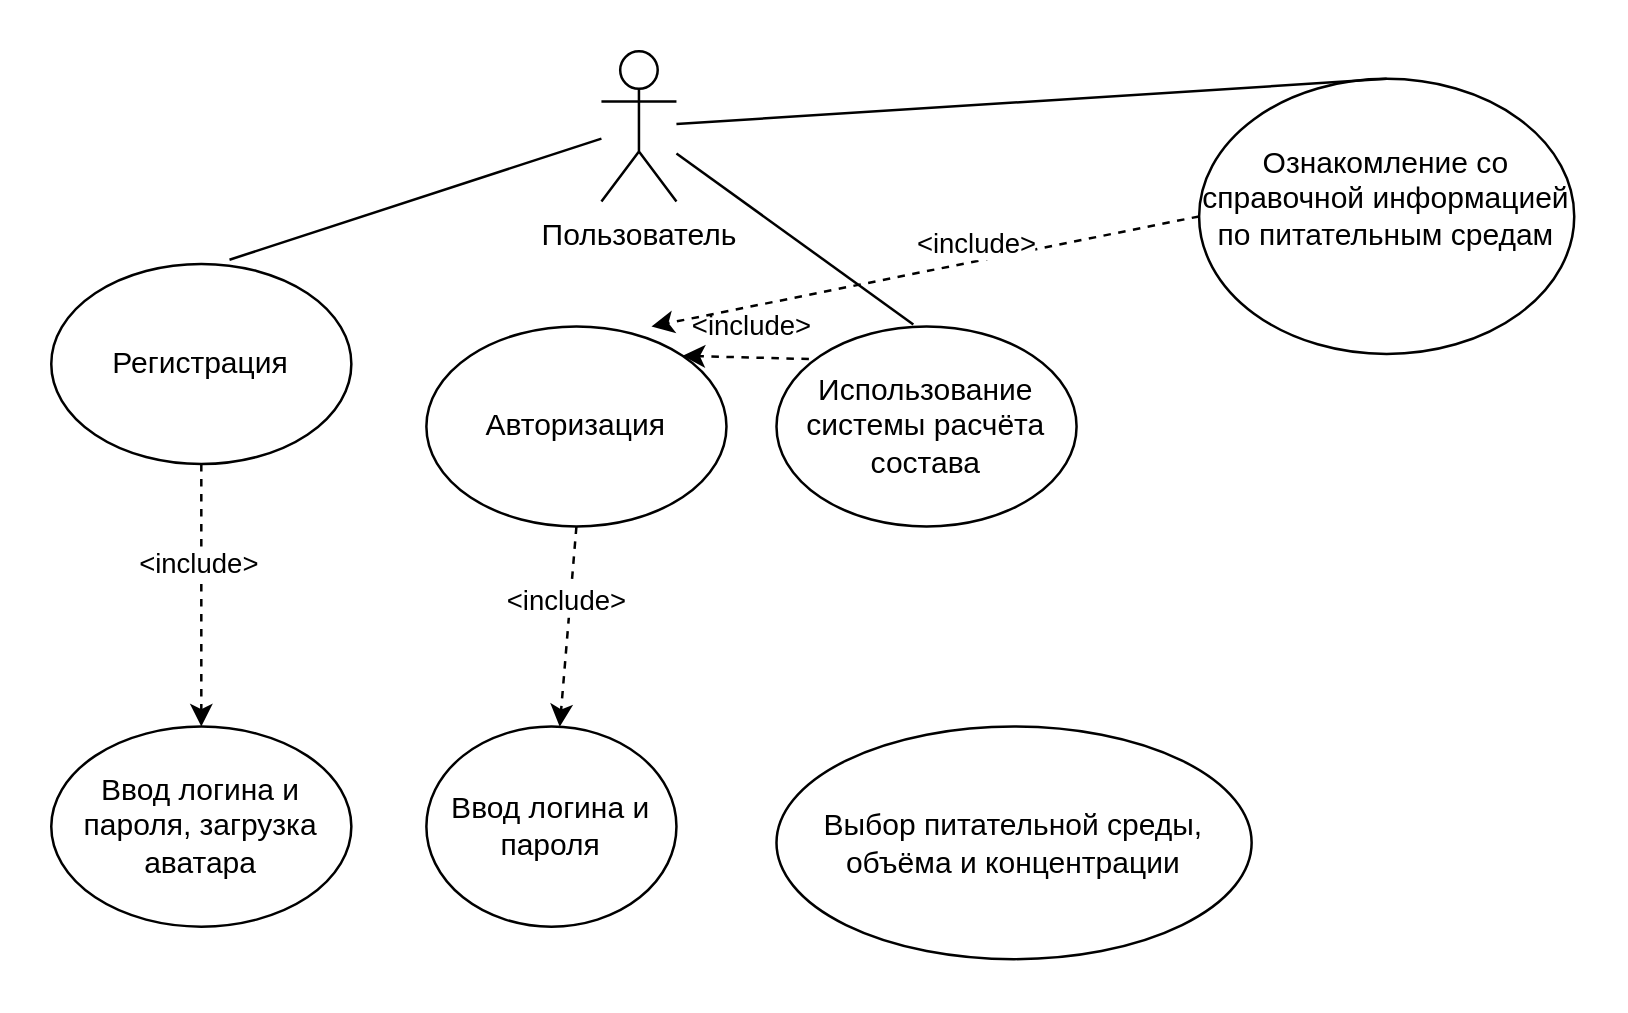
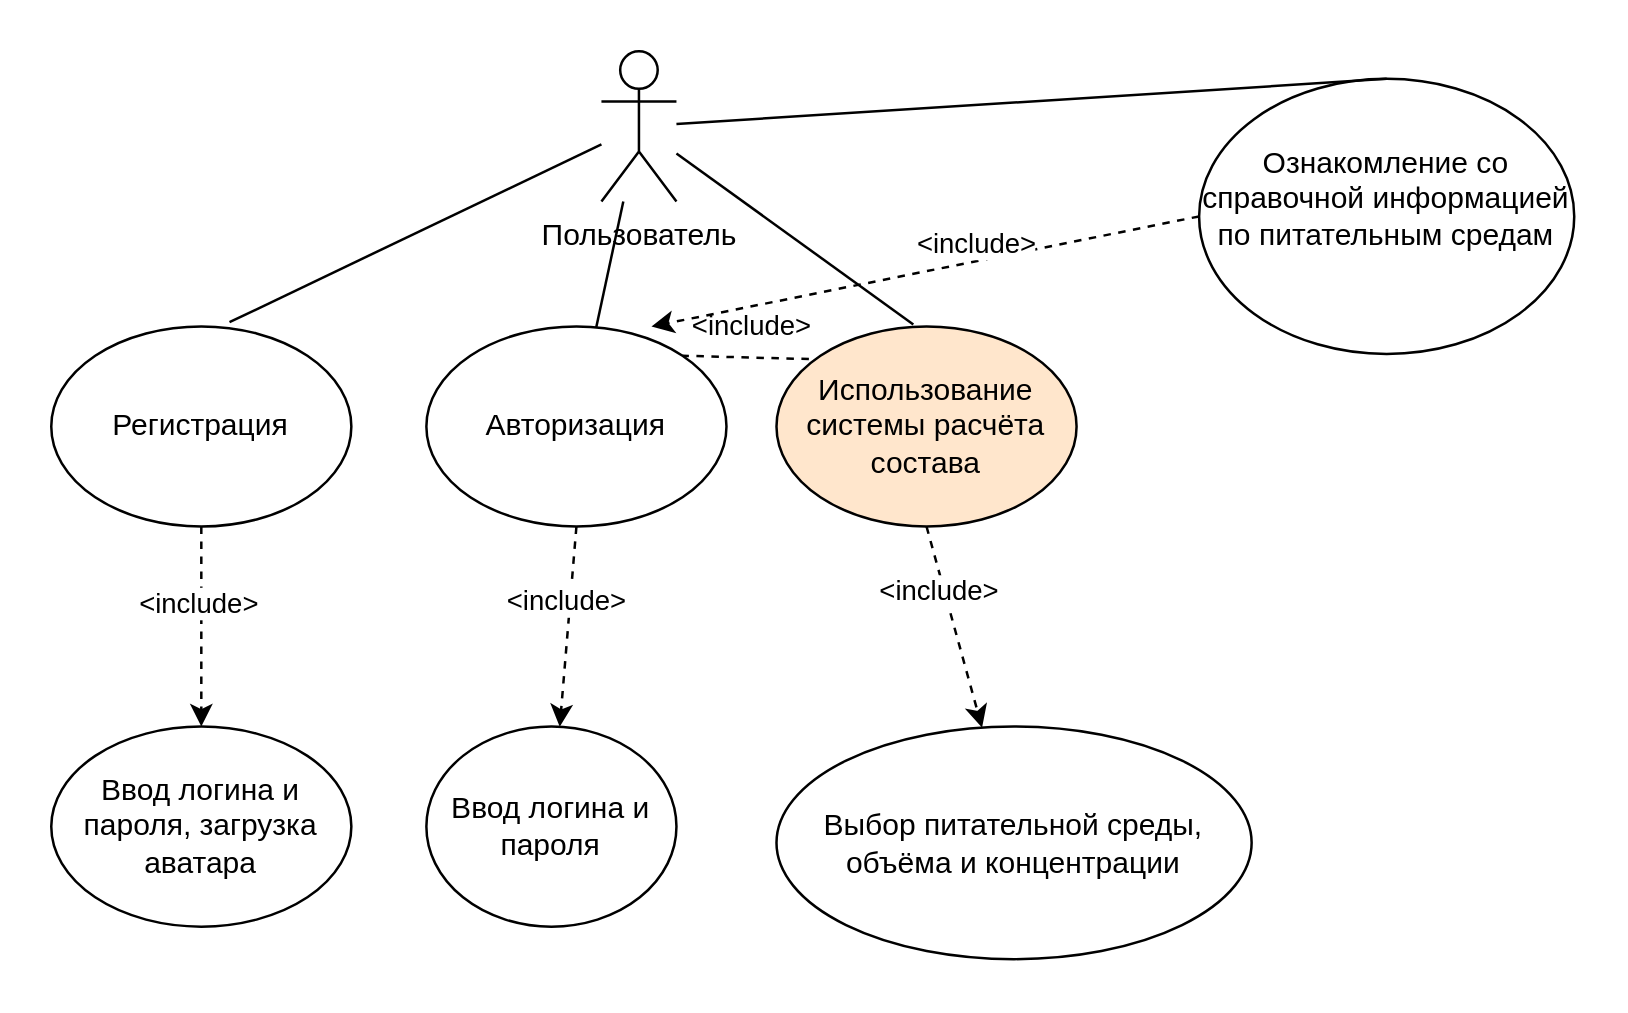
+ <mxCell id="7" value="" style="endArrow=none;html=1;rounded=0;" parent="1" source="4" target="2" edge="1"><mxGeometry width="50" height="50" relative="1" as="geometry"><mxPoint x="-20" y="300" as="sourcePoint" /><mxPoint x="30" y="250" as="targetPoint" /></mxGeometry></mxCell>
- <mxCell id="20" value="" style="endArrow=classic;html=1;rounded=0;exitX=0.108;exitY=0.163;exitDx=0;exitDy=0;entryX=1;entryY=0;entryDx=0;entryDy=0;dashed=1;exitPerimeter=0;" parent="1" source="5" target="4" edge="1"><mxGeometry width="50" height="50" relative="1" as="geometry"><mxPoint x="310" y="150" as="sourcePoint" /><mxPoint x="260" y="200" as="targetPoint" /></mxGeometry></mxCell>
+ <mxCell id="20" value="" style="endArrow=none;html=1;rounded=0;exitX=0.108;exitY=0.163;exitDx=0;exitDy=0;entryX=1;entryY=0;entryDx=0;entryDy=0;dashed=1;exitPerimeter=0;" parent="1" source="5" target="4" edge="1"><mxGeometry width="50" height="50" relative="1" as="geometry"><mxPoint x="310" y="150" as="sourcePoint" /><mxPoint x="260" y="200" as="targetPoint" /></mxGeometry></mxCell>
- <mxCell id="3" value="Регистрация" style="ellipse;whiteSpace=wrap;html=1;" parent="1" vertex="1"><mxGeometry x="20" y="105" width="120" height="80" as="geometry" /></mxCell>
+ <mxCell id="3" value="Регистрация" style="ellipse;whiteSpace=wrap;html=1;" parent="1" vertex="1"><mxGeometry x="20" y="130" width="120" height="80" as="geometry" /></mxCell>
- <mxCell id="5" value="Использование системы расчёта состава" style="ellipse;whiteSpace=wrap;html=1;" parent="1" vertex="1"><mxGeometry x="310" y="130" width="120" height="80" as="geometry" /></mxCell>
+ <mxCell id="5" value="Использование системы расчёта состава" style="ellipse;whiteSpace=wrap;html=1;fillColor=#ffe6cc;" parent="1" vertex="1"><mxGeometry x="310" y="130" width="120" height="80" as="geometry" /></mxCell>
+ <mxCell id="16" value="" style="endArrow=classic;html=1;rounded=0;exitX=0.5;exitY=1;exitDx=0;exitDy=0;dashed=1;" parent="1" source="5" target="15" edge="1"><mxGeometry width="50" height="50" relative="1" as="geometry"><mxPoint x="240" y="280" as="sourcePoint" /><mxPoint x="290" y="230" as="targetPoint" /></mxGeometry></mxCell>
+ <mxCell id="17" value="&amp;lt;include&amp;gt;" style="edgeLabel;html=1;align=center;verticalAlign=middle;resizable=0;points=[];" parent="16" vertex="1" connectable="0"><mxGeometry x="-0.375" y="-3" relative="1" as="geometry"><mxPoint as="offset" /></mxGeometry></mxCell>
